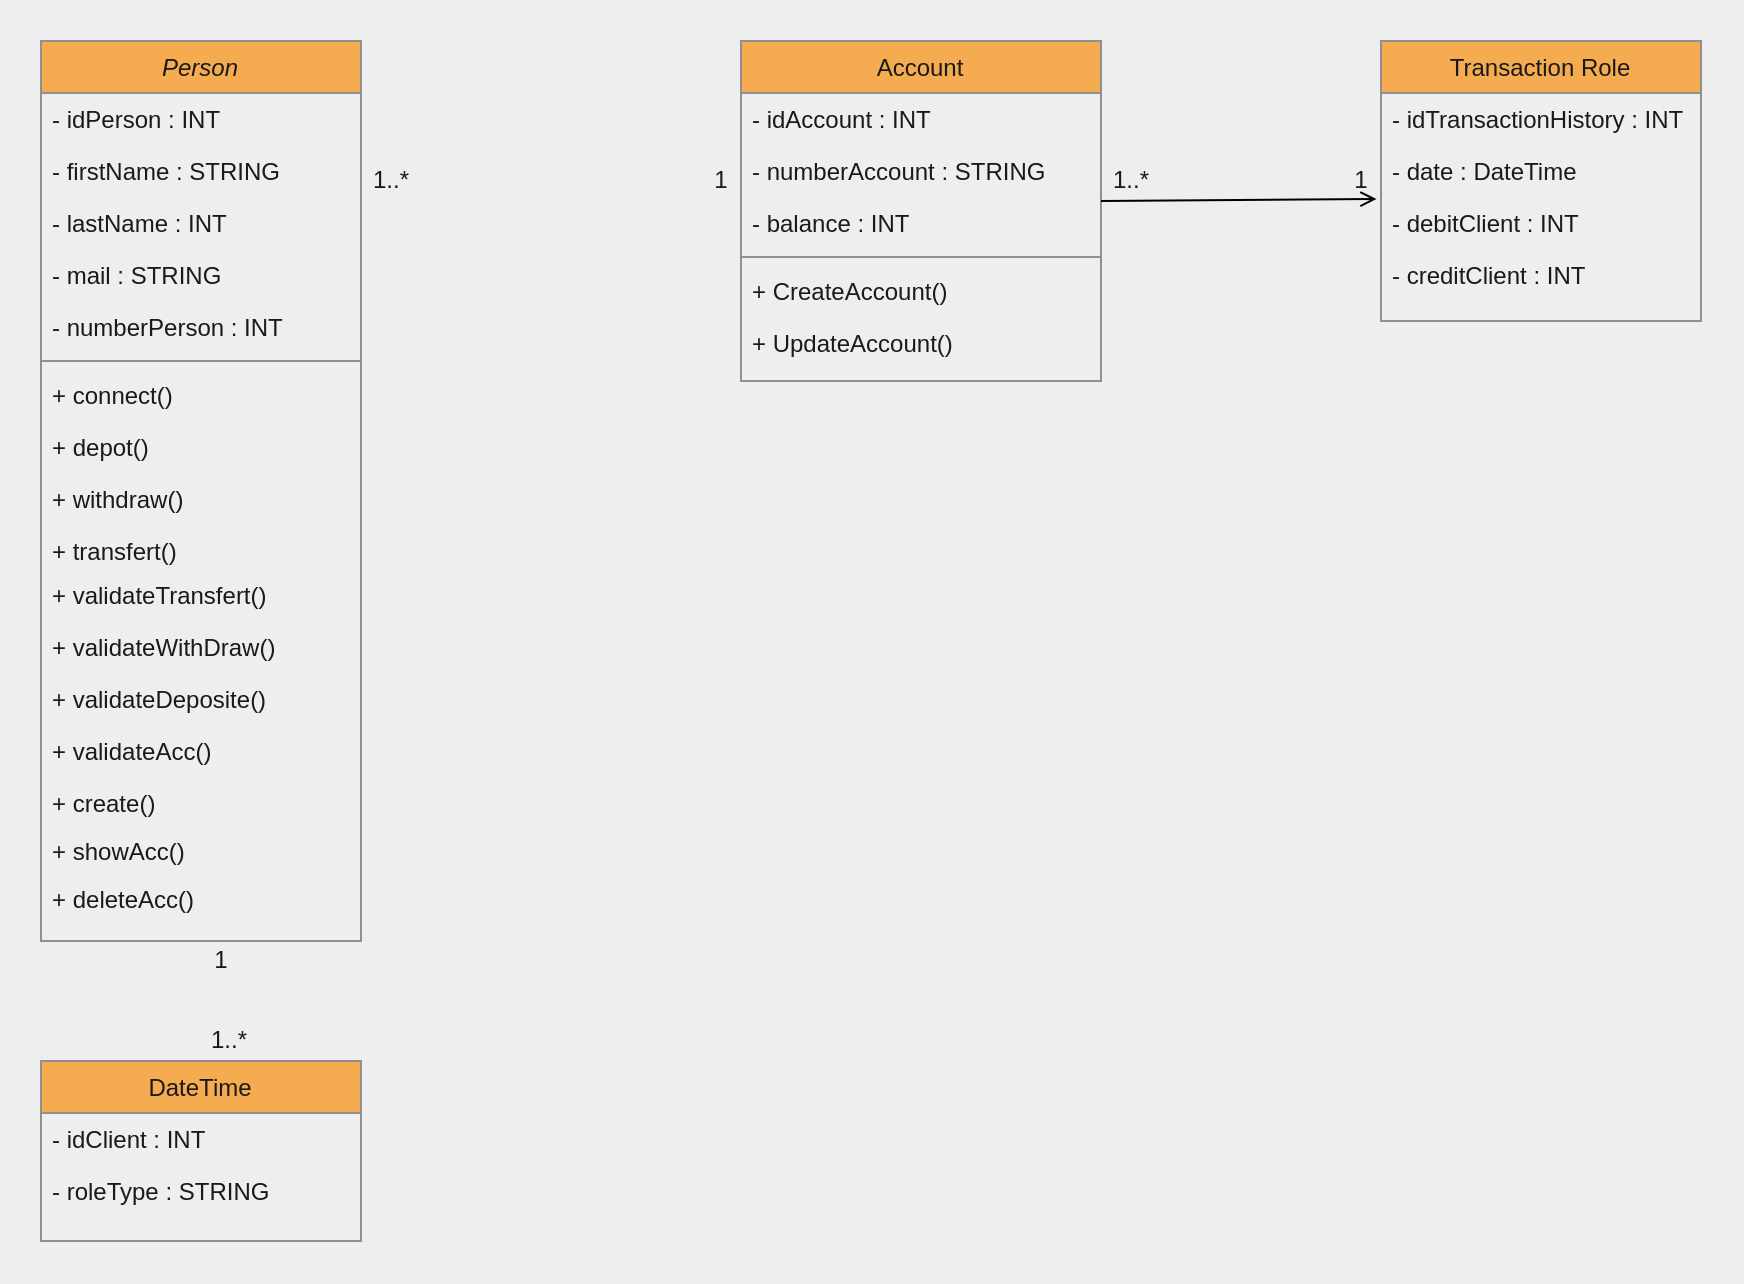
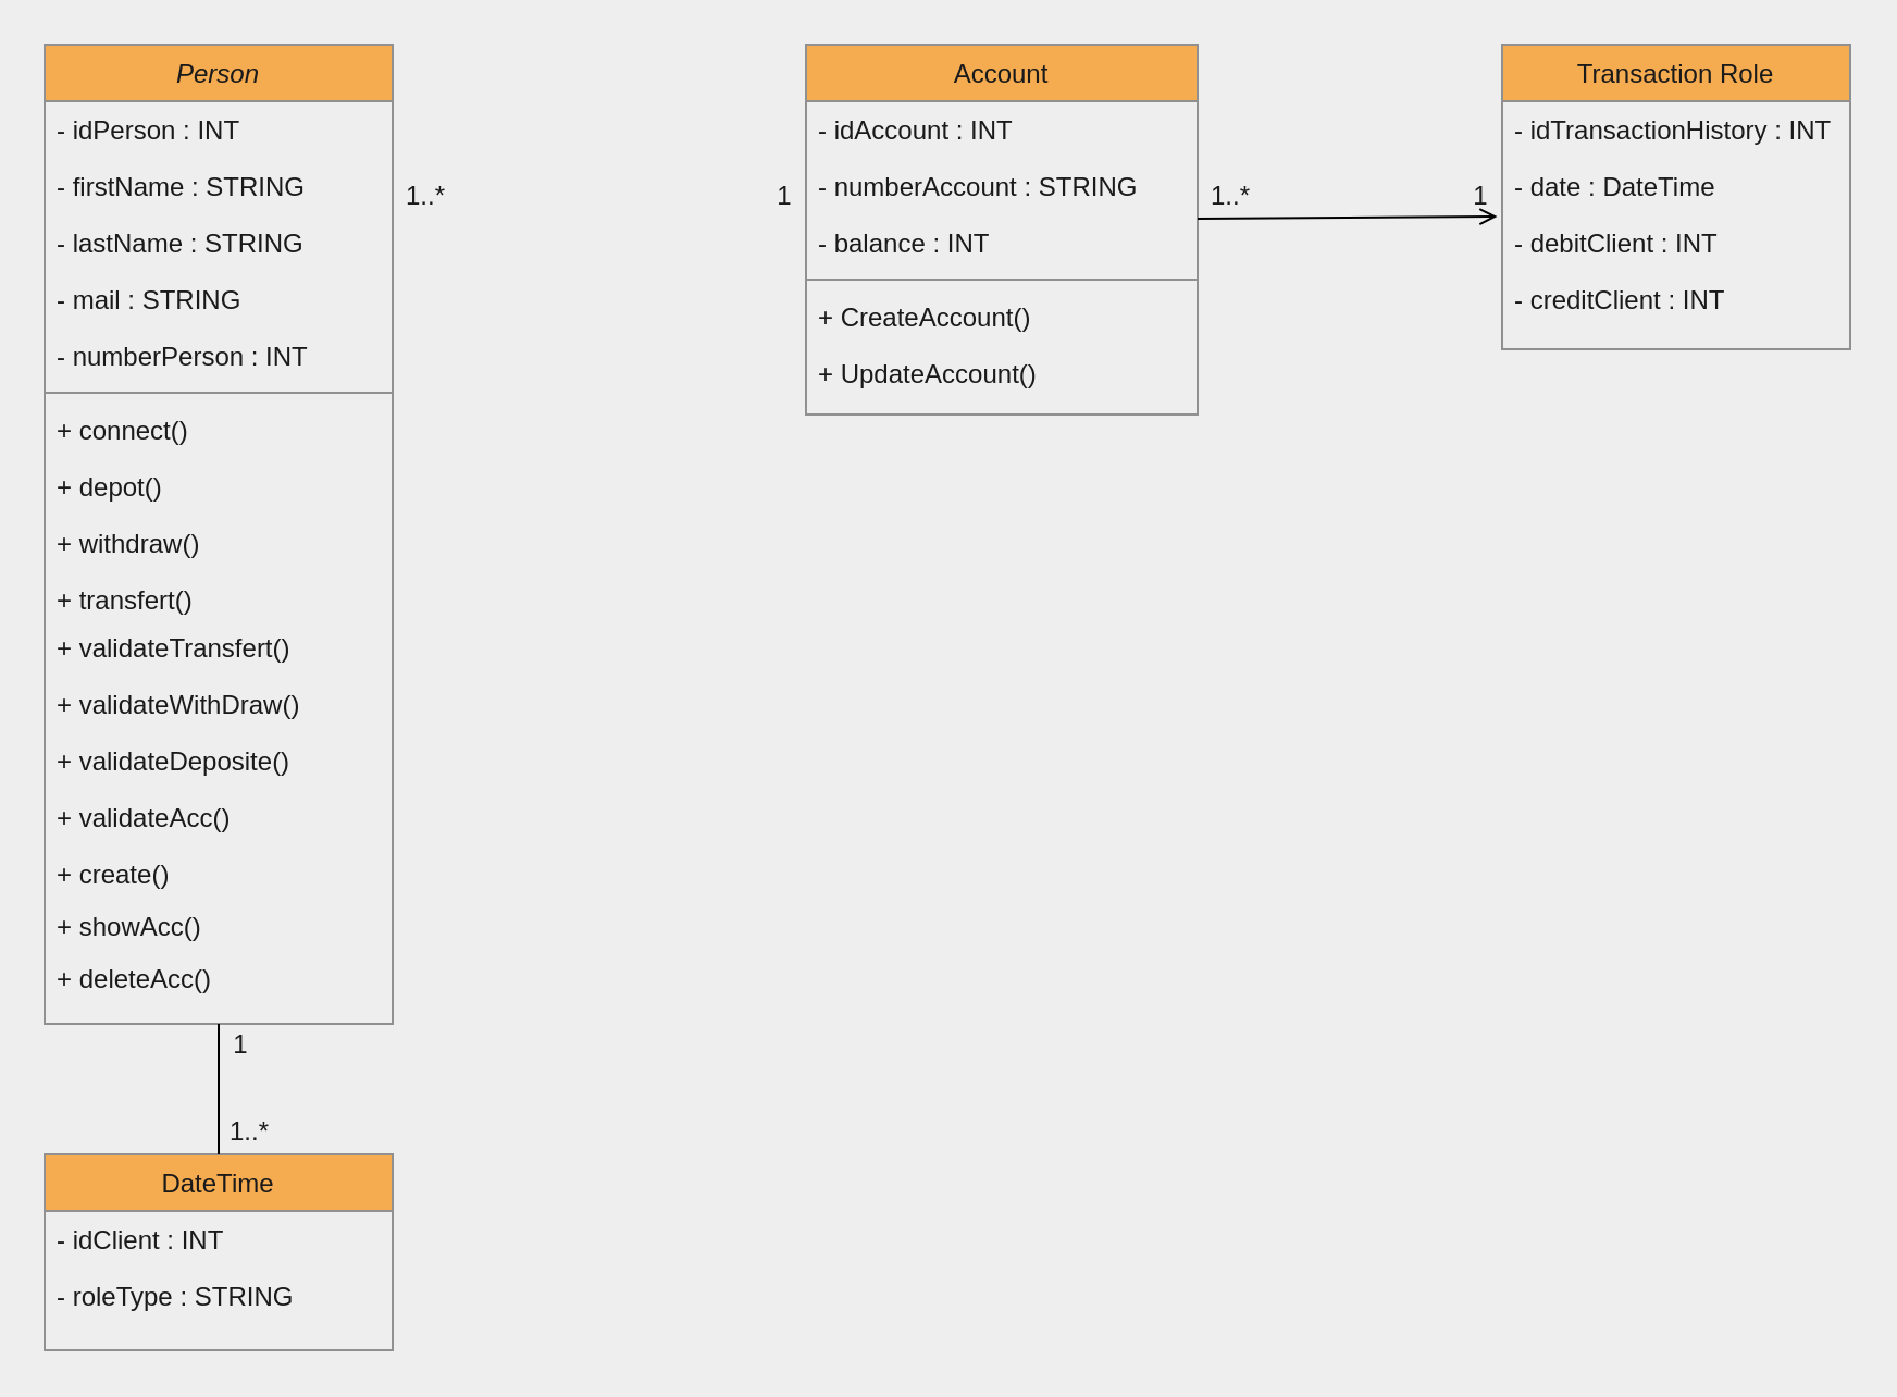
- <mxCell id="5" value="- lastName : INT" style="text;align=left;verticalAlign=top;spacingLeft=4;spacingRight=4;overflow=hidden;rotatable=0;points=[[0,0.5],[1,0.5]];portConstraint=eastwest;rounded=0;shadow=0;html=0;fontColor=#1A1A1A;" vertex="1" parent="2"><mxGeometry y="78" width="160" height="26" as="geometry" /></mxCell>
+ <mxCell id="5" value="- lastName : STRING" style="text;align=left;verticalAlign=top;spacingLeft=4;spacingRight=4;overflow=hidden;rotatable=0;points=[[0,0.5],[1,0.5]];portConstraint=eastwest;rounded=0;shadow=0;html=0;fontColor=#1A1A1A;" vertex="1" parent="2"><mxGeometry y="78" width="160" height="26" as="geometry" /></mxCell>
+ <mxCell id="42" value="" style="endArrow=none;html=1;rounded=0;fontColor=#1A1A1A;entryX=0.5;entryY=1;entryDx=0;entryDy=0;exitX=0.5;exitY=0;exitDx=0;exitDy=0;" edge="1" parent="1" source="20" target="2"><mxGeometry width="50" height="50" relative="1" as="geometry"><mxPoint x="-30" y="300" as="sourcePoint" /><mxPoint x="20" y="250" as="targetPoint" /></mxGeometry></mxCell>
